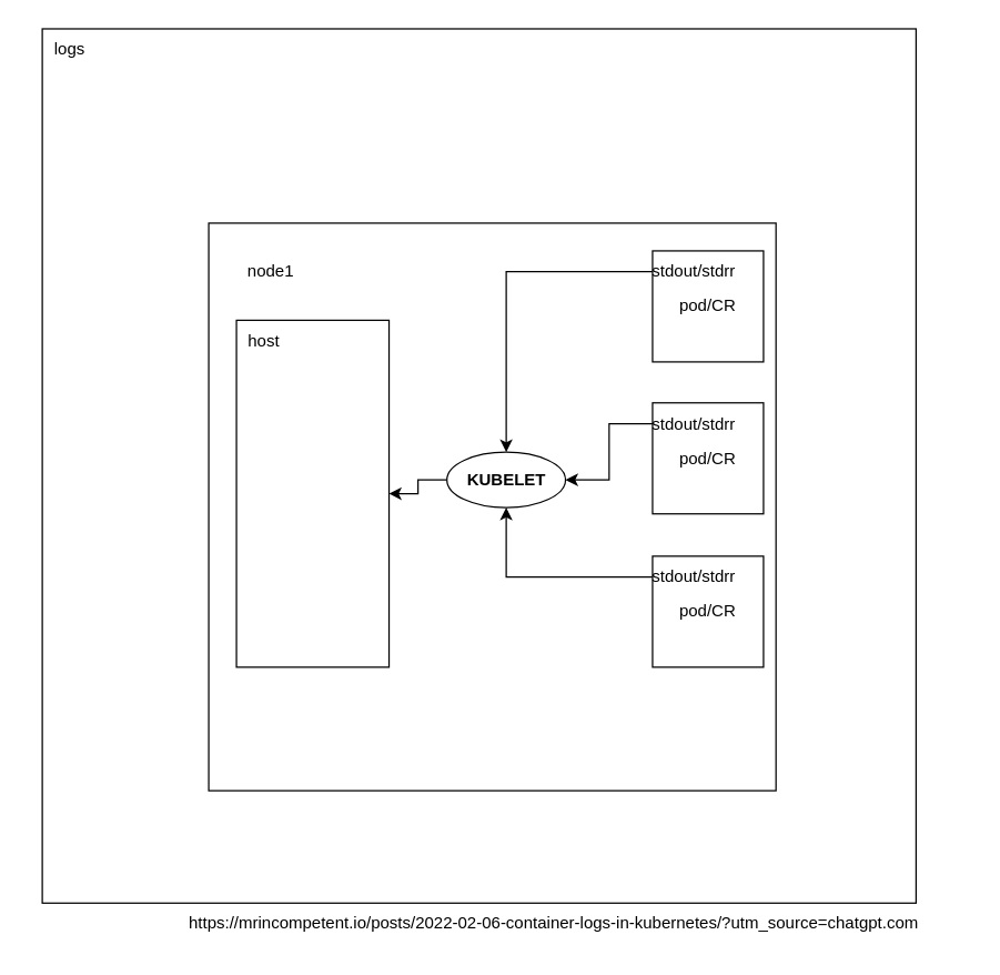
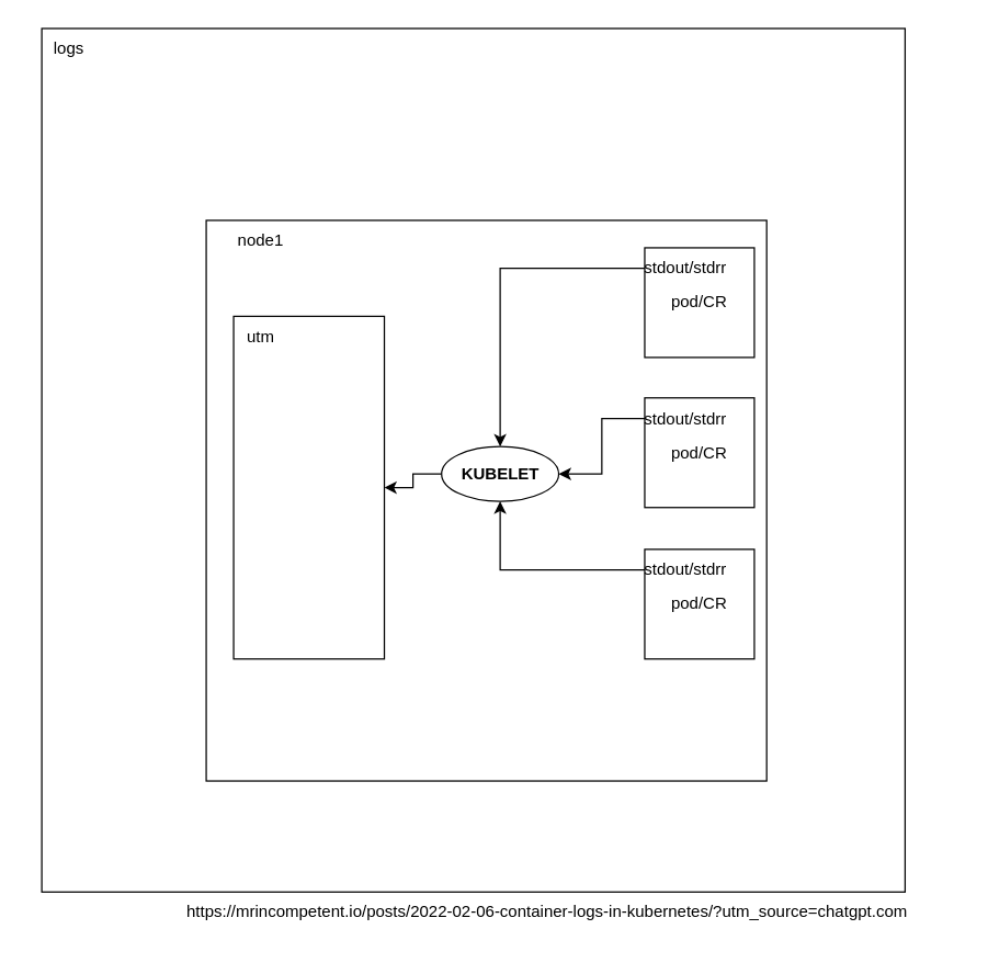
- <mxCell id="5" value="node1" style="text;html=1;align=center;verticalAlign=middle;whiteSpace=wrap;rounded=0;" vertex="1" parent="1"><mxGeometry x="165" y="180" width="60" height="30" as="geometry" /></mxCell>
+ <mxCell id="5" value="node1" style="text;html=1;align=center;verticalAlign=middle;whiteSpace=wrap;rounded=0;" vertex="1" parent="1"><mxGeometry x="160" y="160" width="60" height="30" as="geometry" /></mxCell>
- <mxCell id="13" value="host" style="text;html=1;align=center;verticalAlign=middle;whiteSpace=wrap;rounded=0;" vertex="1" parent="1"><mxGeometry x="160" y="230" width="60" height="30" as="geometry" /></mxCell>
+ <mxCell id="13" value="utm" style="text;html=1;align=center;verticalAlign=middle;whiteSpace=wrap;rounded=0;" vertex="1" parent="1"><mxGeometry x="160" y="230" width="60" height="30" as="geometry" /></mxCell>
